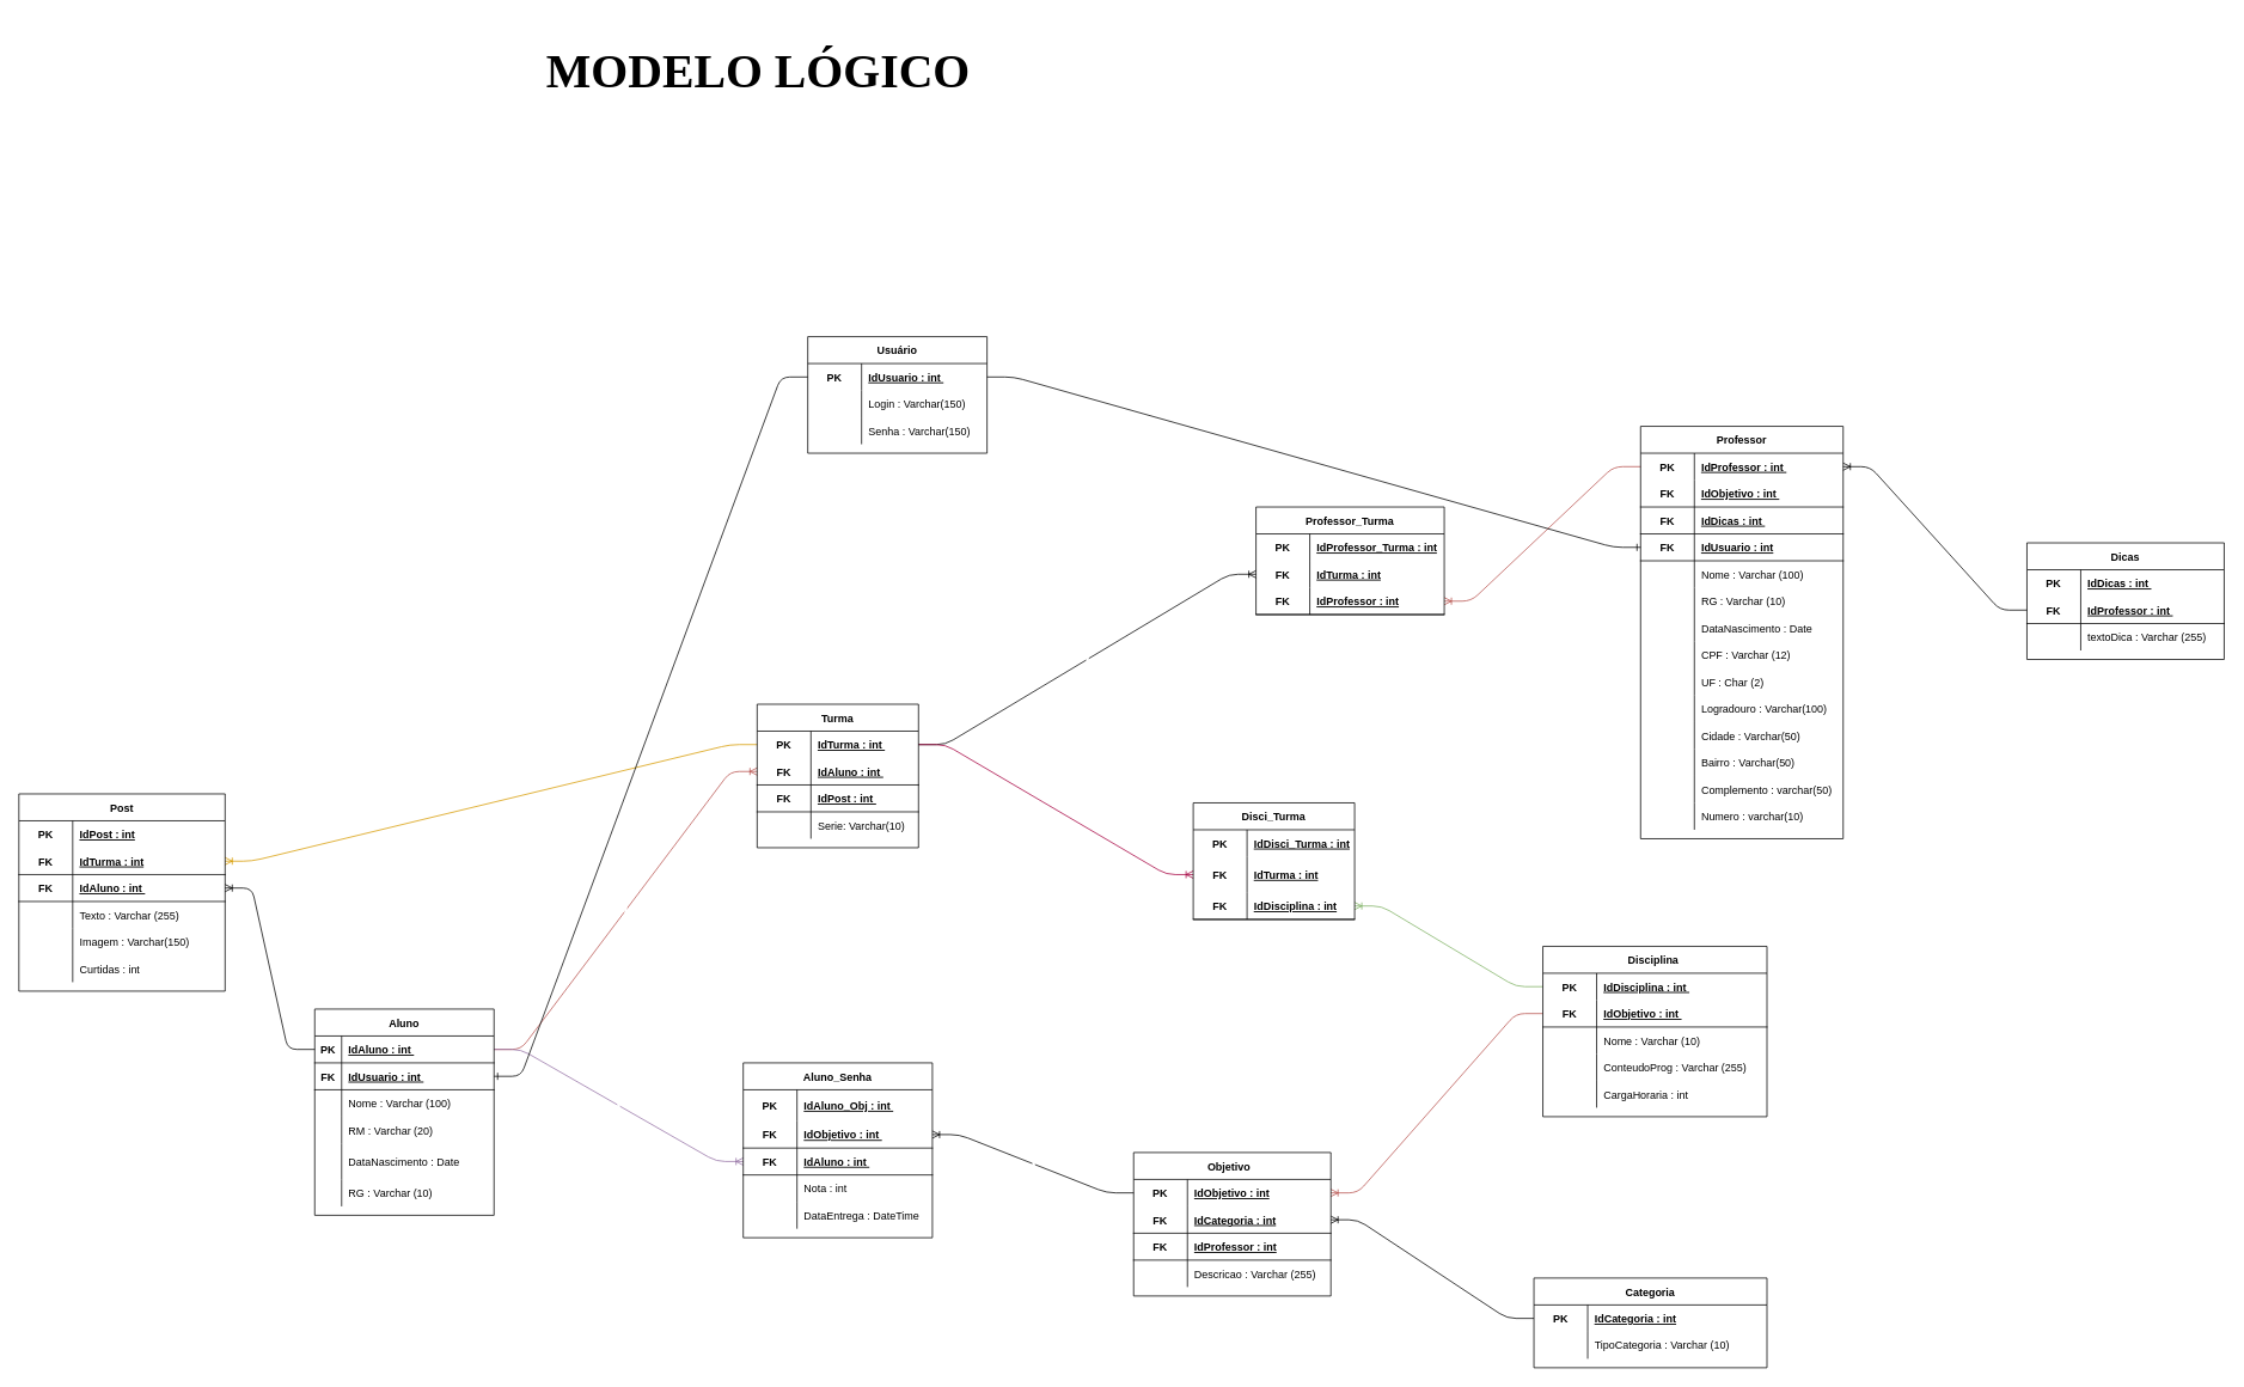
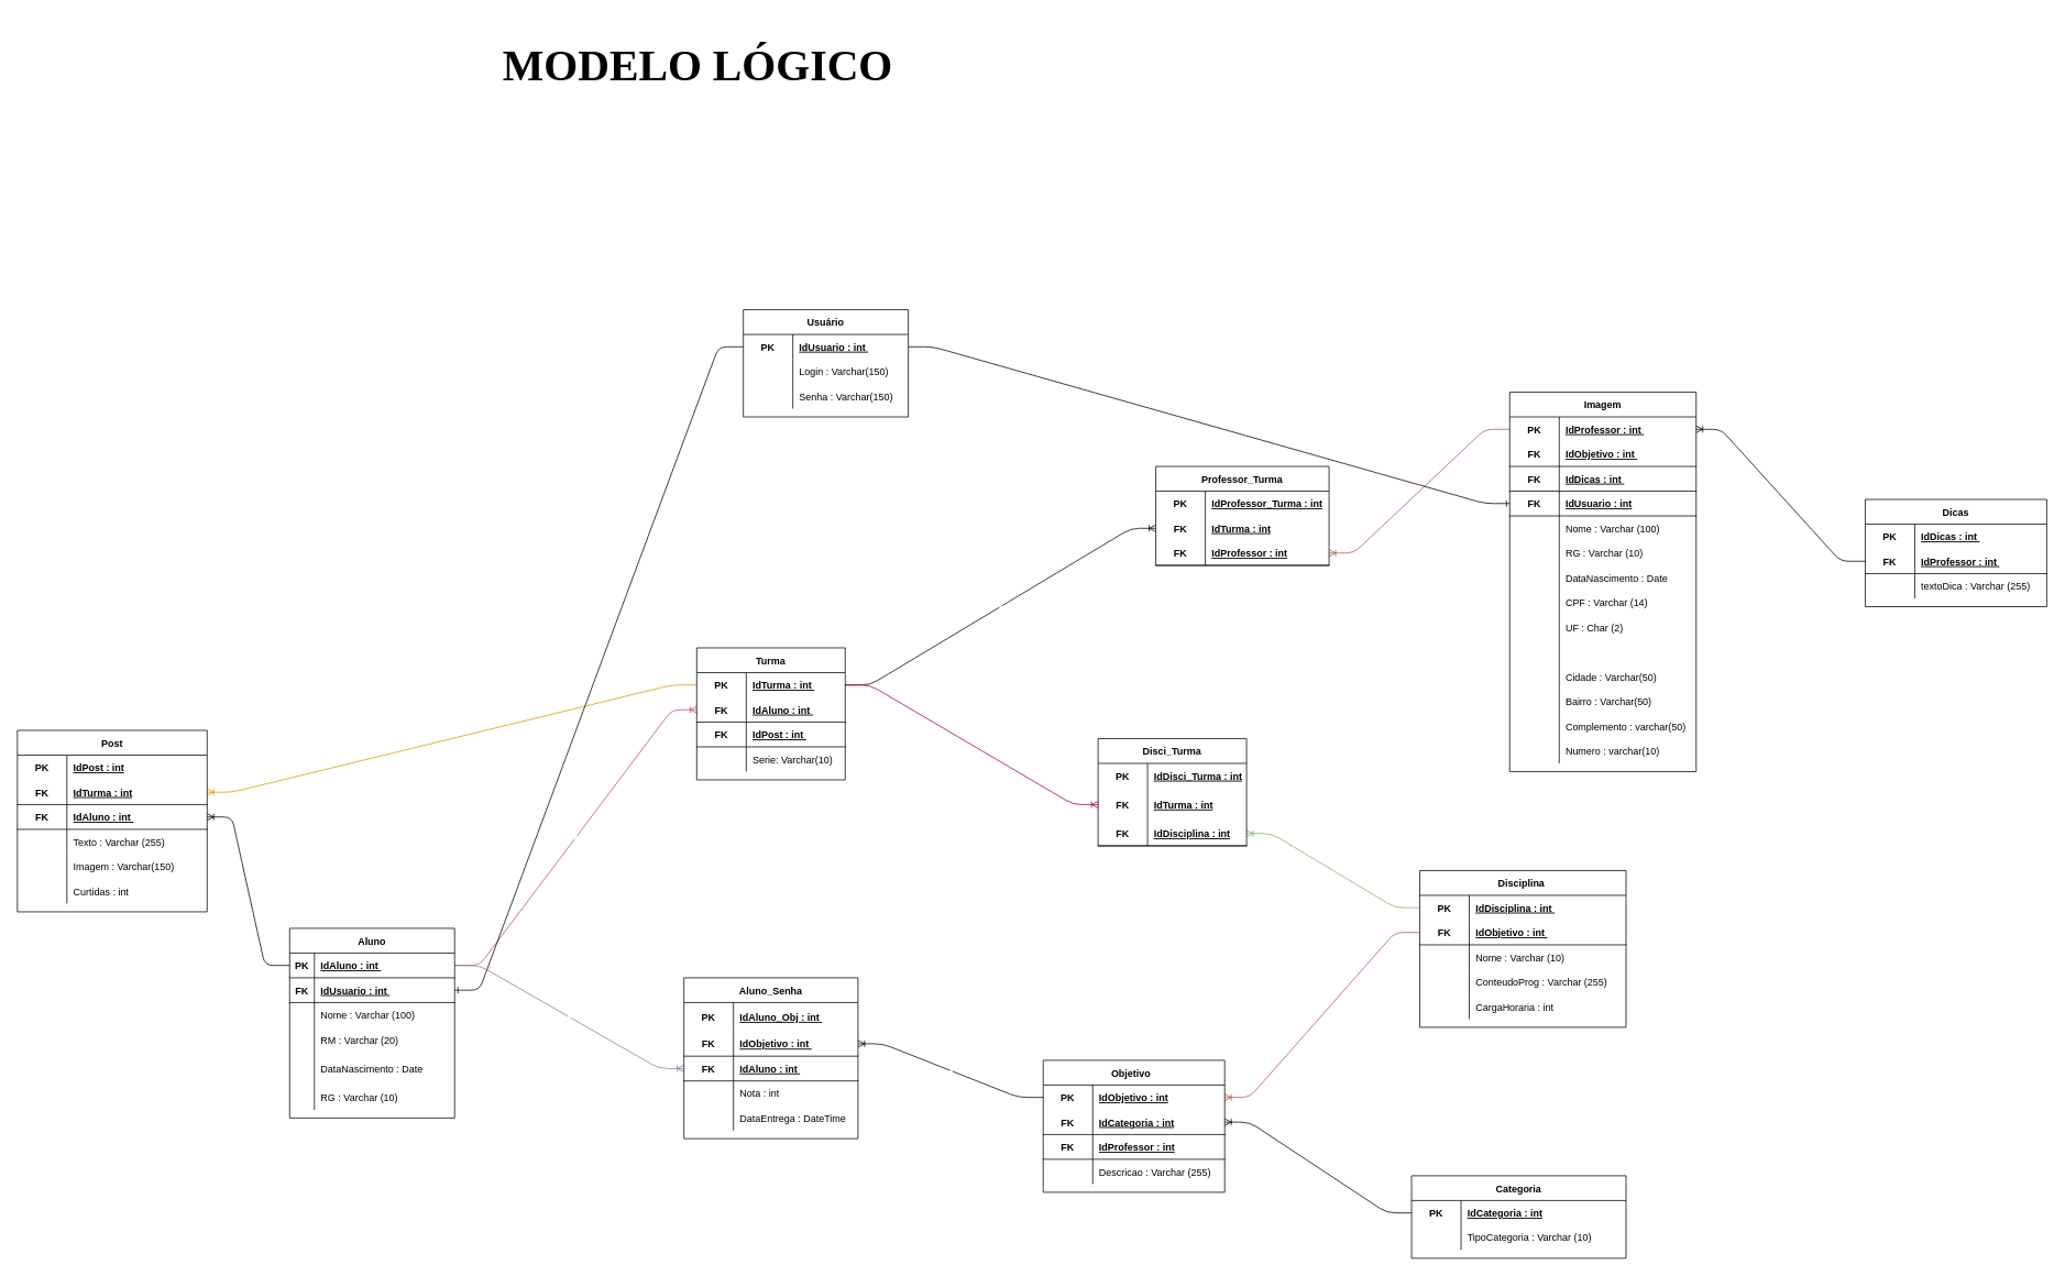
- <mxCell id="15" value="Professor" style="shape=table;startSize=30;container=1;collapsible=1;childLayout=tableLayout;fixedRows=1;rowLines=0;fontStyle=1;align=center;resizeLast=1;" parent="1" vertex="1"><mxGeometry x="1829" y="475" width="226" height="460" as="geometry" /></mxCell>
+ <mxCell id="15" value="Imagem" style="shape=table;startSize=30;container=1;collapsible=1;childLayout=tableLayout;fixedRows=1;rowLines=0;fontStyle=1;align=center;resizeLast=1;" parent="1" vertex="1"><mxGeometry x="1829" y="475" width="226" height="460" as="geometry" /></mxCell>
- <mxCell id="39" value="CPF : Varchar (12)" style="shape=partialRectangle;connectable=0;fillColor=none;top=0;left=0;bottom=0;right=0;align=left;spacingLeft=6;overflow=hidden;" parent="37" vertex="1"><mxGeometry x="60" width="166" height="30" as="geometry" /></mxCell>
+ <mxCell id="39" value="CPF : Varchar (14)" style="shape=partialRectangle;connectable=0;fillColor=none;top=0;left=0;bottom=0;right=0;align=left;spacingLeft=6;overflow=hidden;" parent="37" vertex="1"><mxGeometry x="60" width="166" height="30" as="geometry" /></mxCell>
- <mxCell id="45" value="Logradouro : Varchar(100)" style="shape=partialRectangle;connectable=0;fillColor=none;top=0;left=0;bottom=0;right=0;align=left;spacingLeft=6;overflow=hidden;" parent="43" vertex="1"><mxGeometry x="60" width="166" height="30" as="geometry" /></mxCell>
